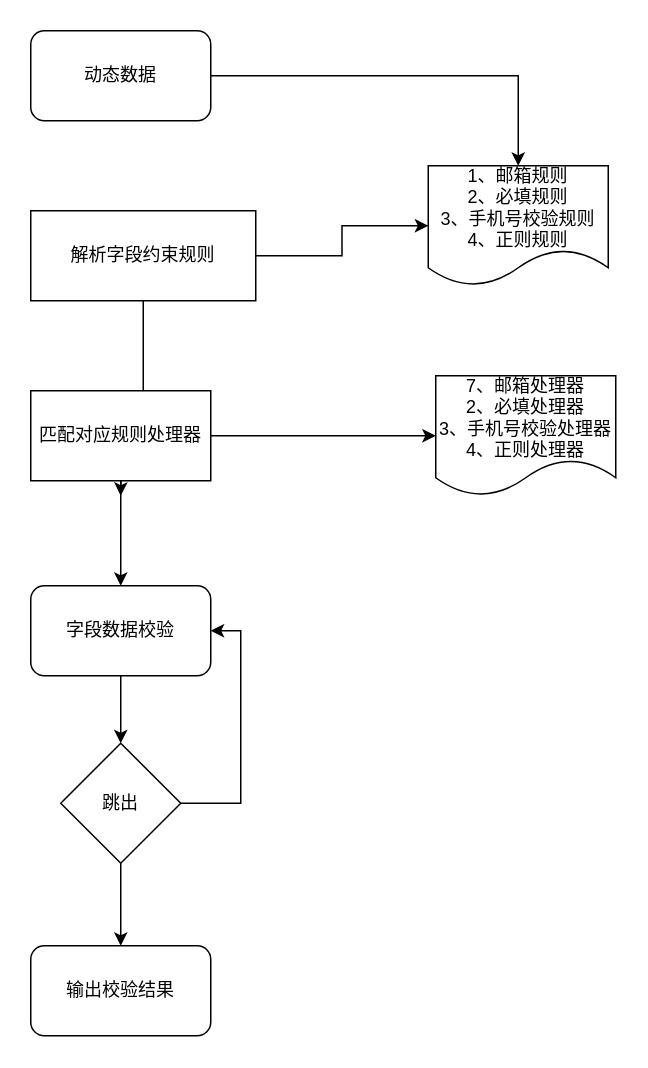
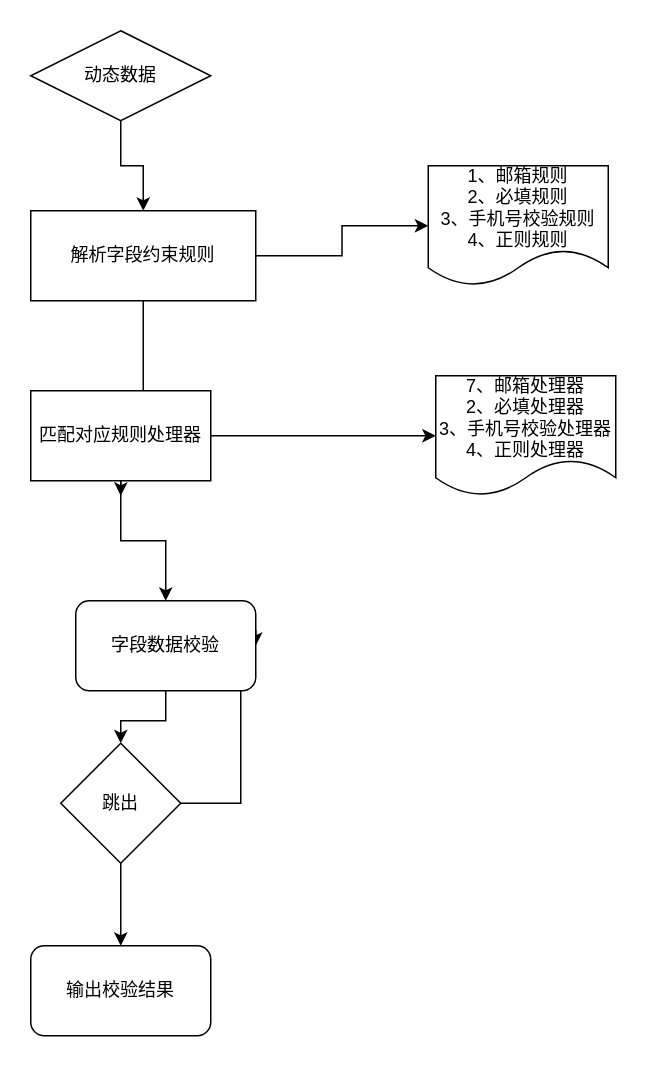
- <mxCell id="10" value="动态数据" style="rounded=1;whiteSpace=wrap;html=1;" parent="1" vertex="1"><mxGeometry x="20" y="20" width="120" height="60" as="geometry" /></mxCell>
+ <mxCell id="10" value="动态数据" style="rhombus;whiteSpace=wrap;html=1;" parent="1" vertex="1"><mxGeometry x="20" y="20" width="120" height="60" as="geometry" /></mxCell>
- <mxCell id="9" style="edgeStyle=orthogonalEdgeStyle;rounded=0;orthogonalLoop=1;jettySize=auto;html=1;" parent="1" source="10" target="5" edge="1"><mxGeometry relative="1" as="geometry" /></mxCell>
+ <mxCell id="9" style="edgeStyle=orthogonalEdgeStyle;rounded=0;orthogonalLoop=1;jettySize=auto;html=1;" parent="1" source="10" target="4" edge="1"><mxGeometry relative="1" as="geometry" /></mxCell>
- <mxCell id="15" value="字段数据校验" style="rounded=1;whiteSpace=wrap;html=1;" parent="1" vertex="1"><mxGeometry x="20" y="390" width="120" height="60" as="geometry" /></mxCell>
+ <mxCell id="15" value="字段数据校验" style="rounded=1;whiteSpace=wrap;html=1;" parent="1" vertex="1"><mxGeometry x="50" y="400" width="120" height="60" as="geometry" /></mxCell>
